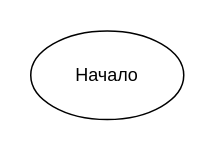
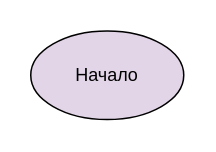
- <mxCell id="2" value="Начало" style="ellipse;whiteSpace=wrap;html=1;" vertex="1" parent="1"><mxGeometry x="20" y="20" width="102" height="59" as="geometry" /></mxCell>
+ <mxCell id="2" value="Начало" style="ellipse;whiteSpace=wrap;html=1;fillColor=#e1d5e7;" vertex="1" parent="1"><mxGeometry x="20" y="20" width="102" height="59" as="geometry" /></mxCell>
